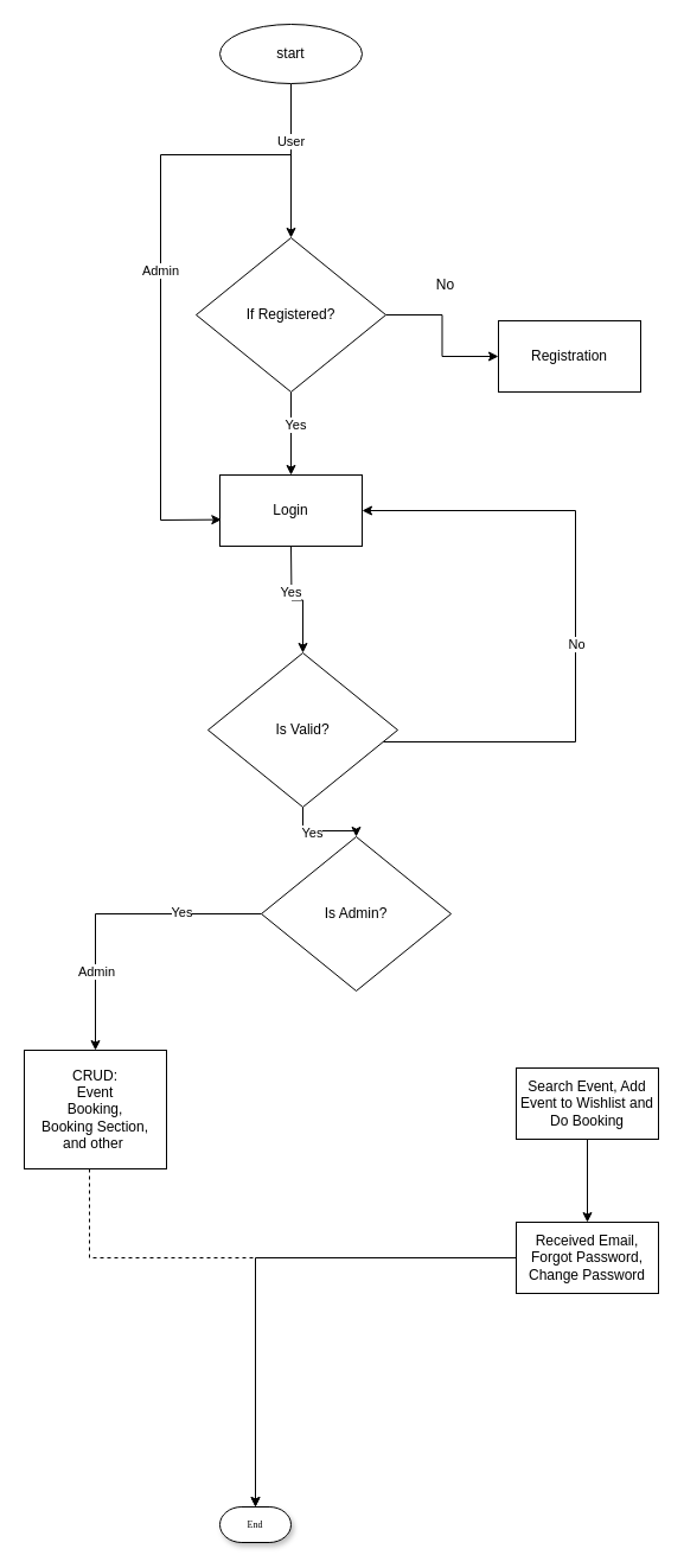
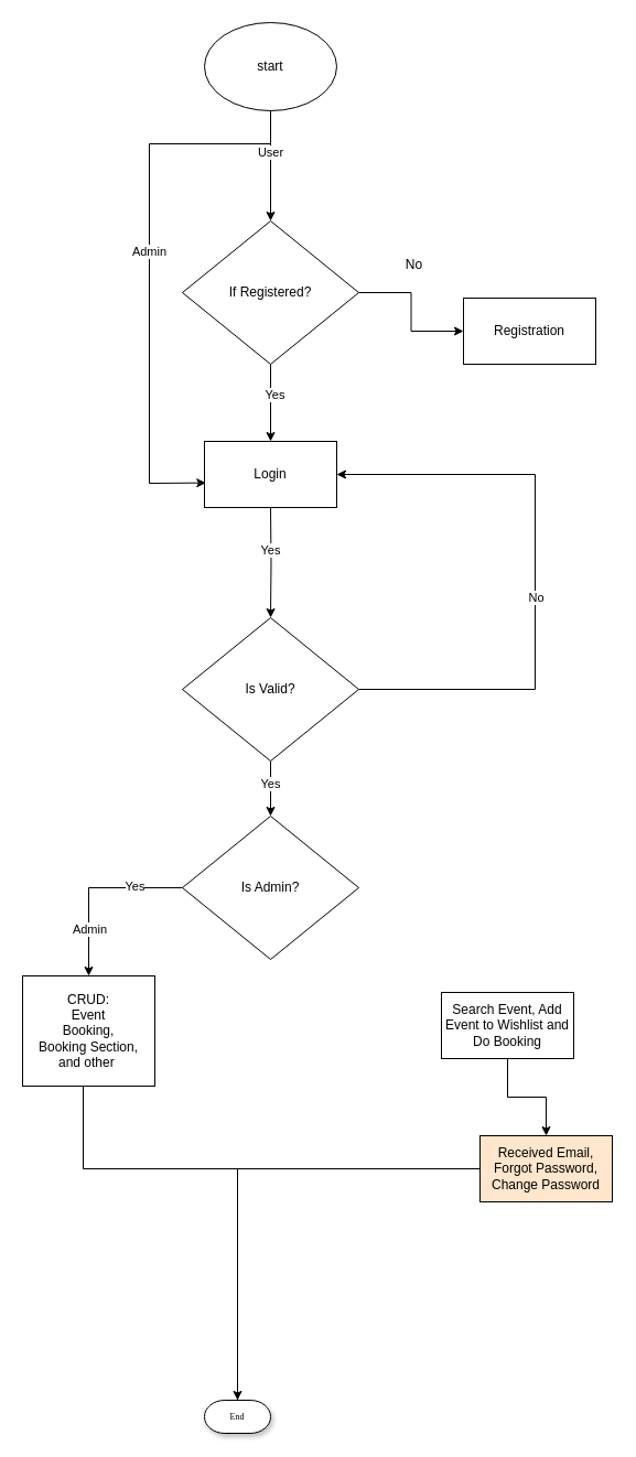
- <mxCell id="28" value="start&lt;br&gt;" style="ellipse;whiteSpace=wrap;html=1;" vertex="1" parent="1"><mxGeometry x="185" y="20" width="120" height="50" as="geometry" /></mxCell>
+ <mxCell id="28" value="start&lt;br&gt;" style="ellipse;whiteSpace=wrap;html=1;" vertex="1" parent="1"><mxGeometry x="185" y="20" width="120" height="80" as="geometry" /></mxCell>
- <mxCell id="19" value="Is Valid?" style="rhombus;whiteSpace=wrap;html=1;" vertex="1" parent="1"><mxGeometry x="175" y="550" width="160" height="130" as="geometry" /></mxCell>
+ <mxCell id="19" value="Is Valid?" style="rhombus;whiteSpace=wrap;html=1;" vertex="1" parent="1"><mxGeometry x="165" y="560" width="160" height="130" as="geometry" /></mxCell>
- <mxCell id="23" value="Is Admin?" style="rhombus;whiteSpace=wrap;html=1;" vertex="1" parent="1"><mxGeometry x="220" y="705" width="160" height="130" as="geometry" /></mxCell>
+ <mxCell id="23" value="Is Admin?" style="rhombus;whiteSpace=wrap;html=1;" vertex="1" parent="1"><mxGeometry x="165" y="740" width="160" height="130" as="geometry" /></mxCell>
- <mxCell id="10" value="Search Event, Add Event to Wishlist and Do Booking" style="rounded=0;whiteSpace=wrap;html=1;" vertex="1" parent="1"><mxGeometry x="435" y="900" width="120" height="60" as="geometry" /></mxCell>
+ <mxCell id="10" value="Search Event, Add Event to Wishlist and Do Booking" style="rounded=0;whiteSpace=wrap;html=1;" vertex="1" parent="1"><mxGeometry x="400" y="900" width="120" height="60" as="geometry" /></mxCell>
- <mxCell id="11" style="edgeStyle=orthogonalEdgeStyle;rounded=0;orthogonalLoop=1;jettySize=auto;html=1;dashed=1;" edge="1" parent="1" source="12" target="2"><mxGeometry relative="1" as="geometry"><mxPoint x="95" y="1070" as="targetPoint" /><Array as="points"><mxPoint x="75" y="1060" /><mxPoint x="215" y="1060" /></Array></mxGeometry></mxCell>
+ <mxCell id="11" style="edgeStyle=orthogonalEdgeStyle;rounded=0;orthogonalLoop=1;jettySize=auto;html=1;" edge="1" parent="1" source="12" target="2"><mxGeometry relative="1" as="geometry"><mxPoint x="95" y="1070" as="targetPoint" /><Array as="points"><mxPoint x="75" y="1060" /><mxPoint x="215" y="1060" /></Array></mxGeometry></mxCell>
- <mxCell id="7" style="edgeStyle=orthogonalEdgeStyle;rounded=0;orthogonalLoop=1;jettySize=auto;html=1;" edge="1" parent="1" source="8" target="2"><mxGeometry relative="1" as="geometry" /></mxCell>
+ <mxCell id="7" style="edgeStyle=orthogonalEdgeStyle;rounded=0;orthogonalLoop=1;jettySize=auto;html=1;endArrow=none;" edge="1" parent="1" source="8" target="2"><mxGeometry relative="1" as="geometry" /></mxCell>
- <mxCell id="8" value="Received Email, Forgot Password,&lt;br&gt;Change Password" style="rounded=0;whiteSpace=wrap;html=1;" vertex="1" parent="1"><mxGeometry x="435" y="1030" width="120" height="60" as="geometry" /></mxCell>
+ <mxCell id="8" value="Received Email, Forgot Password,&lt;br&gt;Change Password" style="rounded=0;whiteSpace=wrap;html=1;fillColor=#ffe6cc;" vertex="1" parent="1"><mxGeometry x="435" y="1030" width="120" height="60" as="geometry" /></mxCell>
